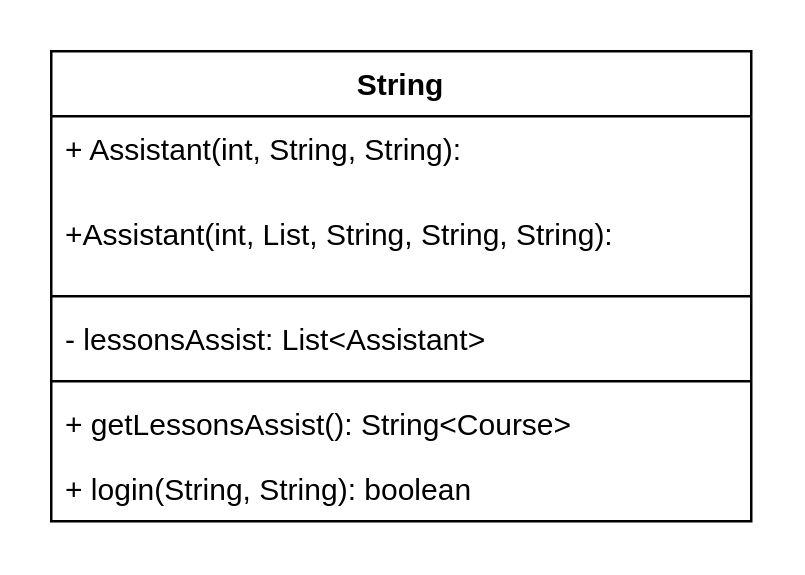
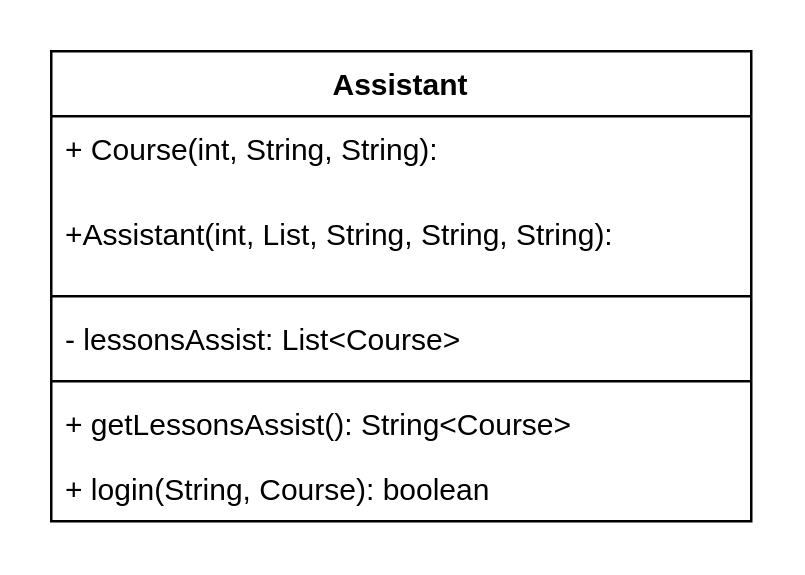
- <mxCell id="2" value="String" style="swimlane;fontStyle=1;align=center;verticalAlign=top;childLayout=stackLayout;horizontal=1;startSize=26;horizontalStack=0;resizeParent=1;resizeParentMax=0;resizeLast=0;collapsible=1;marginBottom=0;whiteSpace=wrap;html=1;" parent="1" vertex="1"><mxGeometry x="20" y="20" width="280" height="188" as="geometry" /></mxCell>
+ <mxCell id="2" value="Assistant" style="swimlane;fontStyle=1;align=center;verticalAlign=top;childLayout=stackLayout;horizontal=1;startSize=26;horizontalStack=0;resizeParent=1;resizeParentMax=0;resizeLast=0;collapsible=1;marginBottom=0;whiteSpace=wrap;html=1;" parent="1" vertex="1"><mxGeometry x="20" y="20" width="280" height="188" as="geometry" /></mxCell>
- <mxCell id="3" value="+ Assistant(int, String, String):" style="text;strokeColor=none;fillColor=none;align=left;verticalAlign=top;spacingLeft=4;spacingRight=4;overflow=hidden;rotatable=0;points=[[0,0.5],[1,0.5]];portConstraint=eastwest;whiteSpace=wrap;html=1;" parent="2" vertex="1"><mxGeometry y="26" width="280" height="34" as="geometry" /></mxCell>
+ <mxCell id="3" value="+ Course(int, String, String):" style="text;strokeColor=none;fillColor=none;align=left;verticalAlign=top;spacingLeft=4;spacingRight=4;overflow=hidden;rotatable=0;points=[[0,0.5],[1,0.5]];portConstraint=eastwest;whiteSpace=wrap;html=1;" parent="2" vertex="1"><mxGeometry y="26" width="280" height="34" as="geometry" /></mxCell>
- <mxCell id="6" value="- lessonsAssist: List&amp;lt;Assistant&amp;gt;" style="text;strokeColor=none;fillColor=none;align=left;verticalAlign=top;spacingLeft=4;spacingRight=4;overflow=hidden;rotatable=0;points=[[0,0.5],[1,0.5]];portConstraint=eastwest;whiteSpace=wrap;html=1;" parent="2" vertex="1"><mxGeometry y="102" width="280" height="26" as="geometry" /></mxCell>
+ <mxCell id="6" value="- lessonsAssist: List&amp;lt;Course&amp;gt;" style="text;strokeColor=none;fillColor=none;align=left;verticalAlign=top;spacingLeft=4;spacingRight=4;overflow=hidden;rotatable=0;points=[[0,0.5],[1,0.5]];portConstraint=eastwest;whiteSpace=wrap;html=1;" parent="2" vertex="1"><mxGeometry y="102" width="280" height="26" as="geometry" /></mxCell>
- <mxCell id="9" value="+ login(String, String): boolean" style="text;strokeColor=none;fillColor=none;align=left;verticalAlign=top;spacingLeft=4;spacingRight=4;overflow=hidden;rotatable=0;points=[[0,0.5],[1,0.5]];portConstraint=eastwest;whiteSpace=wrap;html=1;" parent="2" vertex="1"><mxGeometry y="162" width="280" height="26" as="geometry" /></mxCell>
+ <mxCell id="9" value="+ login(String, Course): boolean" style="text;strokeColor=none;fillColor=none;align=left;verticalAlign=top;spacingLeft=4;spacingRight=4;overflow=hidden;rotatable=0;points=[[0,0.5],[1,0.5]];portConstraint=eastwest;whiteSpace=wrap;html=1;" parent="2" vertex="1"><mxGeometry y="162" width="280" height="26" as="geometry" /></mxCell>
